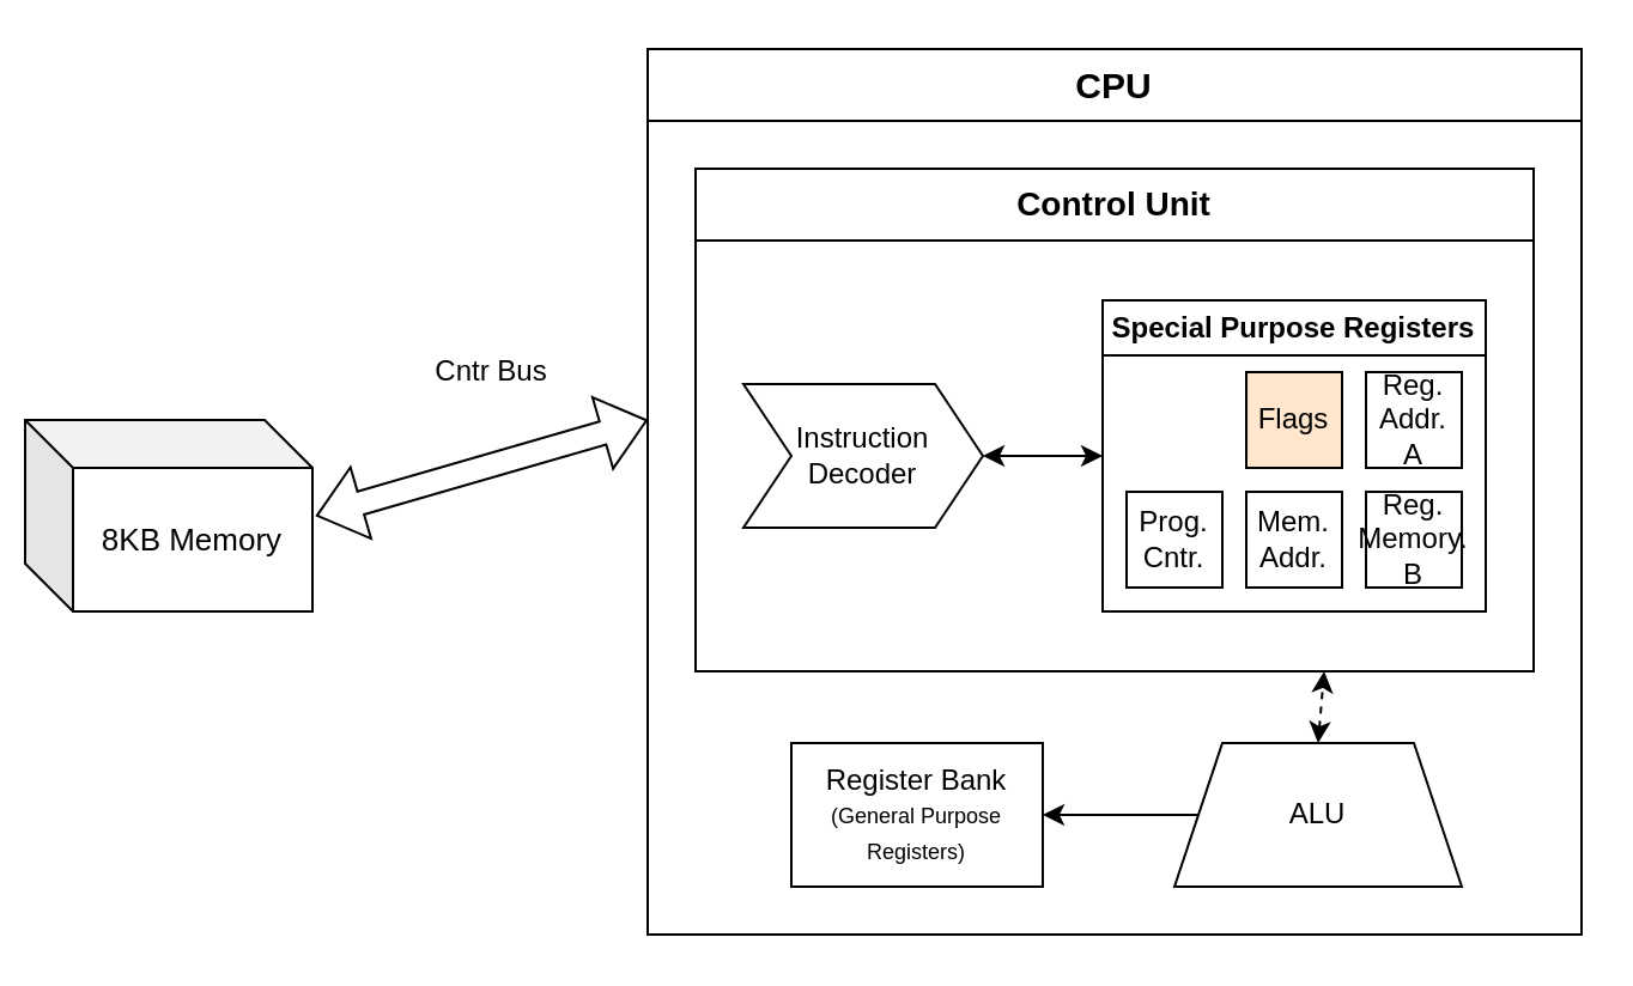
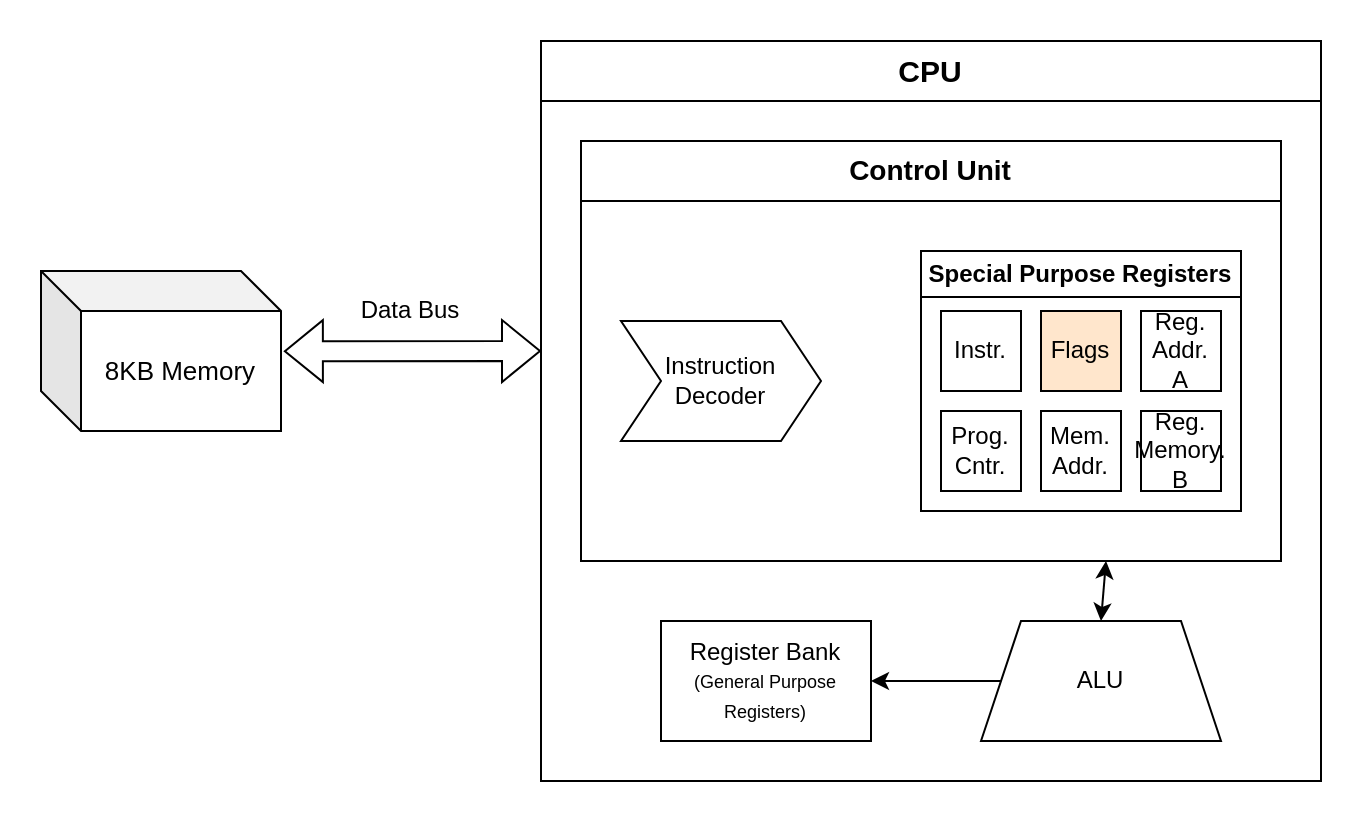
- <mxCell id="3" value="Cntr Bus" style="text;html=1;align=center;verticalAlign=middle;whiteSpace=wrap;rounded=0;" parent="1" vertex="1"><mxGeometry x="140" y="135" width="130" height="40" as="geometry" /></mxCell>
+ <mxCell id="3" value="Data Bus" style="text;html=1;align=center;verticalAlign=middle;whiteSpace=wrap;rounded=0;" parent="1" vertex="1"><mxGeometry x="140" y="135" width="130" height="40" as="geometry" /></mxCell>
+ <mxCell id="7" value="Instr." style="rounded=0;whiteSpace=wrap;html=1;" parent="6" vertex="1"><mxGeometry x="10" y="30" width="40" height="40" as="geometry" /></mxCell>
- <mxCell id="13" value="" style="endArrow=classic;startArrow=classic;html=1;rounded=0;exitX=0;exitY=0.5;exitDx=0;exitDy=0;entryX=1;entryY=0.5;entryDx=0;entryDy=0;" parent="4" source="6" target="5" edge="1"><mxGeometry width="50" height="50" relative="1" as="geometry"><mxPoint x="260" y="170" as="sourcePoint" /><mxPoint x="100" y="140" as="targetPoint" /></mxGeometry></mxCell>
- <mxCell id="14" value="&lt;font style=&quot;font-size: 13px;&quot;&gt;8KB Memory&lt;/font&gt;" style="shape=cube;whiteSpace=wrap;html=1;boundedLbl=1;backgroundOutline=1;darkOpacity=0.05;darkOpacity2=0.1;" parent="1" vertex="1"><mxGeometry x="10" y="175" width="120" height="80" as="geometry" /></mxCell>
+ <mxCell id="14" value="&lt;font style=&quot;font-size: 13px;&quot;&gt;8KB Memory&lt;/font&gt;" style="shape=cube;whiteSpace=wrap;html=1;boundedLbl=1;backgroundOutline=1;darkOpacity=0.05;darkOpacity2=0.1;" parent="1" vertex="1"><mxGeometry x="20" y="135" width="120" height="80" as="geometry" /></mxCell>
- <mxCell id="19" value="" style="endArrow=classic;startArrow=classic;html=1;rounded=0;exitX=0.5;exitY=0;exitDx=0;exitDy=0;entryX=0.75;entryY=1;entryDx=0;entryDy=0;dashed=1;" parent="1" source="17" target="4" edge="1"><mxGeometry width="50" height="50" relative="1" as="geometry"><mxPoint x="403" y="320" as="sourcePoint" /><mxPoint x="388" y="290" as="targetPoint" /></mxGeometry></mxCell>
+ <mxCell id="19" value="" style="endArrow=classic;startArrow=classic;html=1;rounded=0;exitX=0.5;exitY=0;exitDx=0;exitDy=0;entryX=0.75;entryY=1;entryDx=0;entryDy=0;" parent="1" source="17" target="4" edge="1"><mxGeometry width="50" height="50" relative="1" as="geometry"><mxPoint x="403" y="320" as="sourcePoint" /><mxPoint x="388" y="290" as="targetPoint" /></mxGeometry></mxCell>
